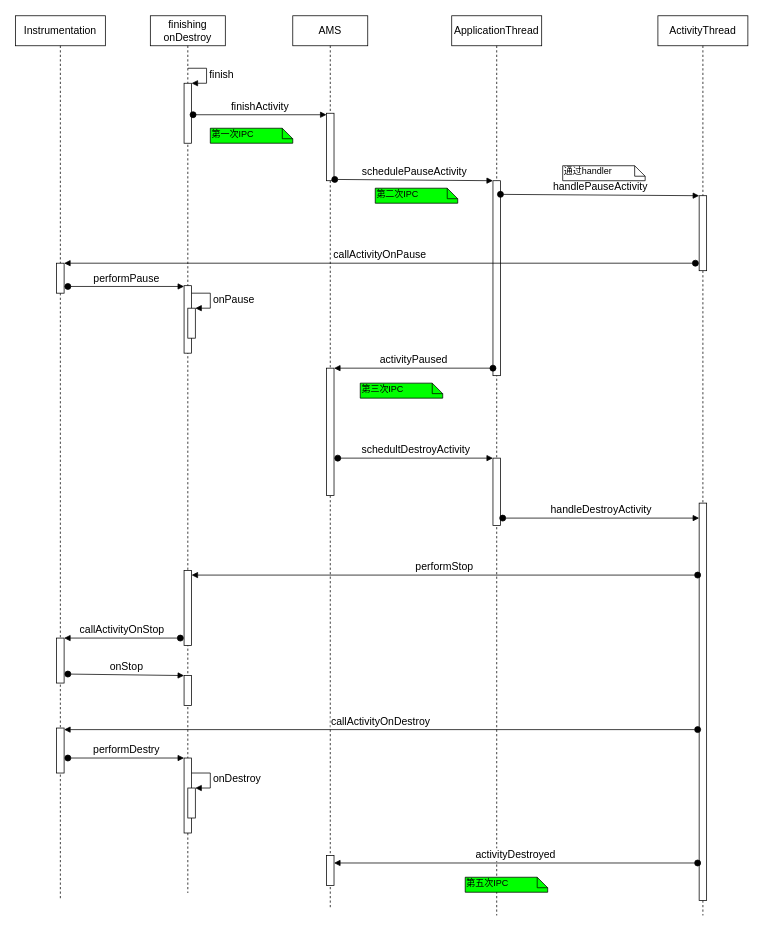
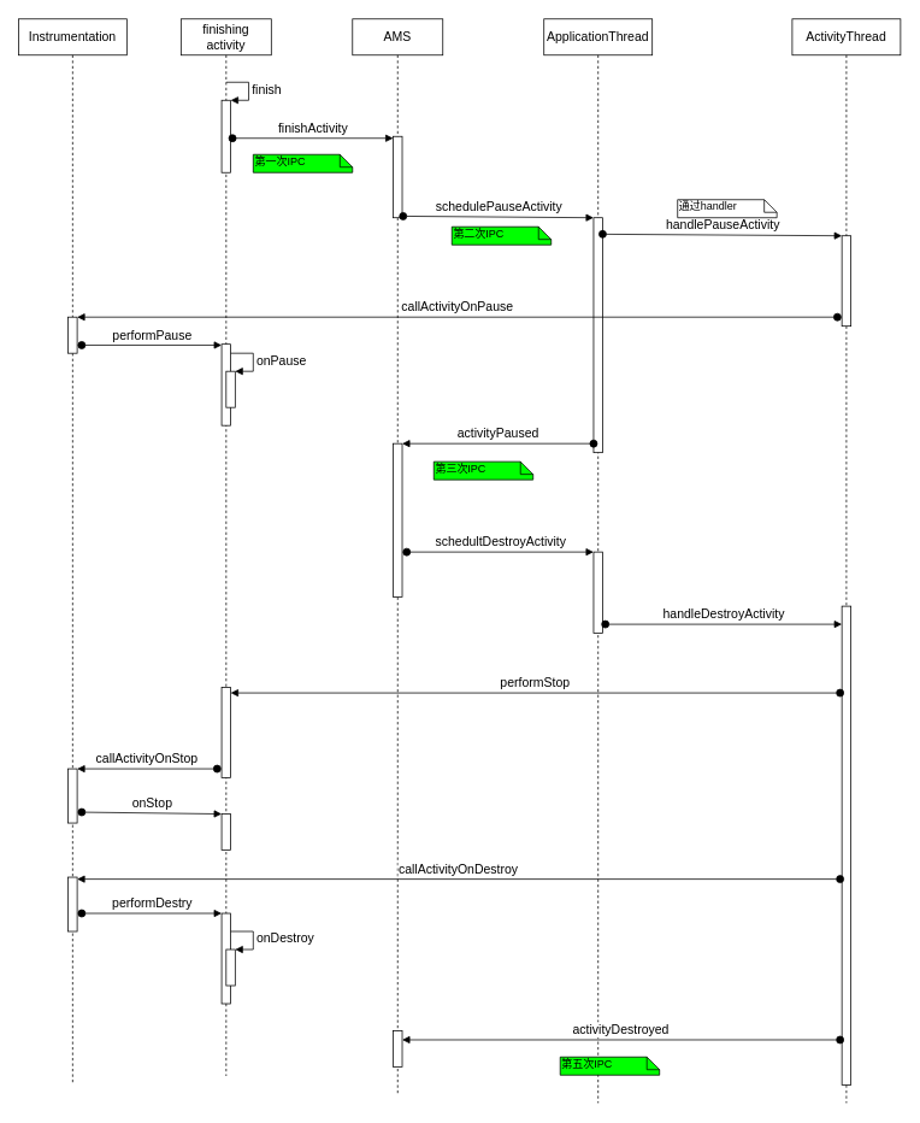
- <mxCell id="2" value="&lt;font style=&quot;font-size: 14px&quot;&gt;finishing onDestroy&lt;/font&gt;" style="shape=umlLifeline;perimeter=lifelinePerimeter;whiteSpace=wrap;html=1;container=1;collapsible=0;recursiveResize=0;outlineConnect=0;" parent="1" vertex="1"><mxGeometry x="200" y="20" width="100" height="1170" as="geometry" /></mxCell>
+ <mxCell id="2" value="&lt;font style=&quot;font-size: 14px&quot;&gt;finishing activity&lt;/font&gt;" style="shape=umlLifeline;perimeter=lifelinePerimeter;whiteSpace=wrap;html=1;container=1;collapsible=0;recursiveResize=0;outlineConnect=0;" parent="1" vertex="1"><mxGeometry x="200" y="20" width="100" height="1170" as="geometry" /></mxCell>
